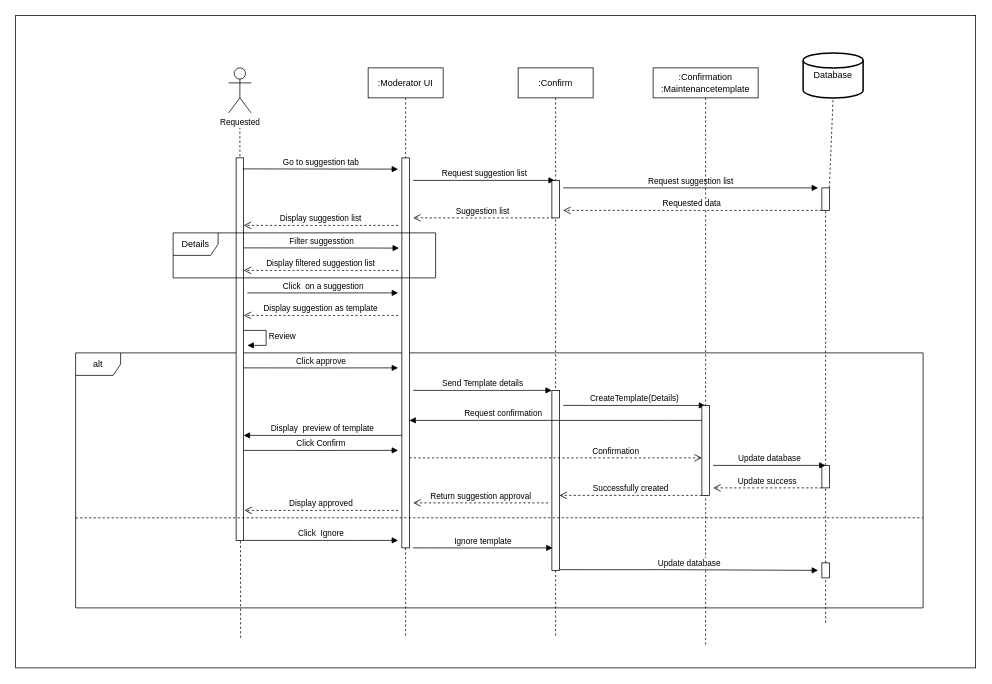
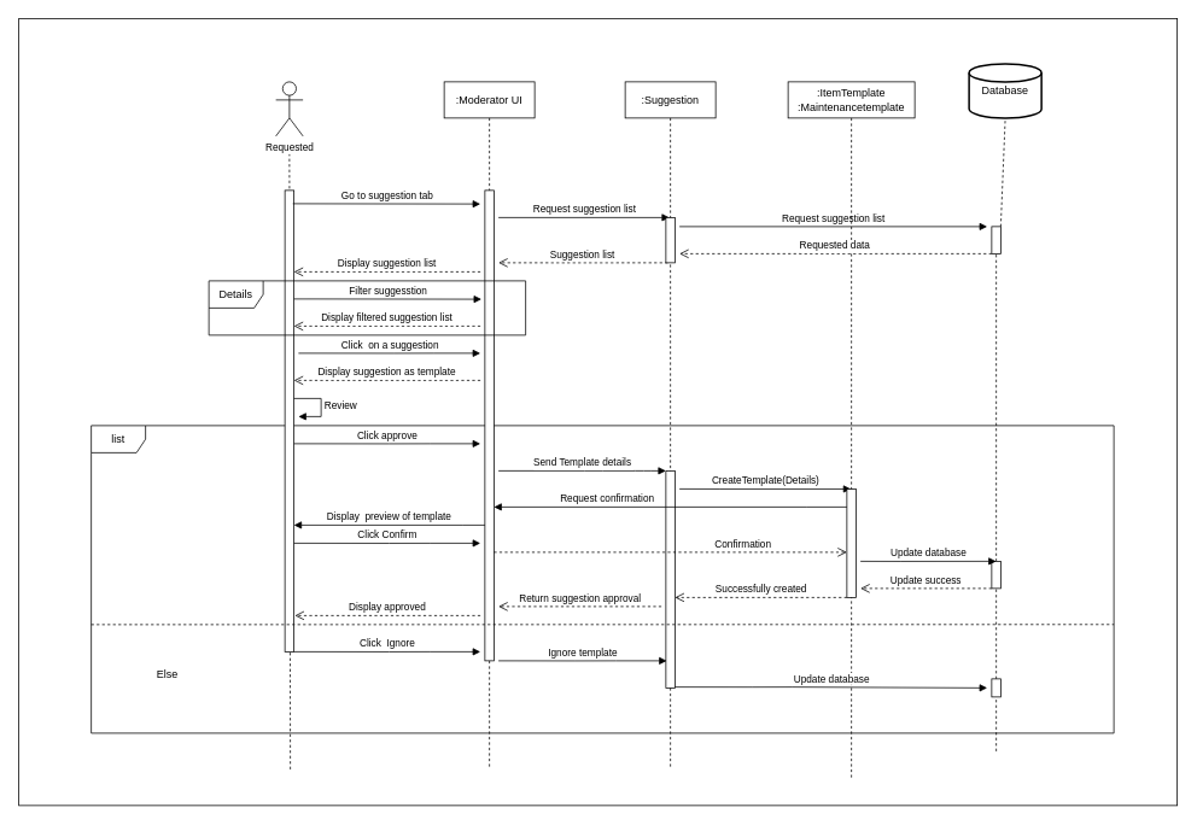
- <mxCell id="7" value=":Confirm" style="shape=umlLifeline;perimeter=lifelinePerimeter;container=1;collapsible=0;recursiveResize=0;rounded=0;shadow=0;strokeWidth=1;" vertex="1" parent="1"><mxGeometry x="690" y="90" width="100" height="760" as="geometry" /></mxCell>
+ <mxCell id="7" value=":Suggestion" style="shape=umlLifeline;perimeter=lifelinePerimeter;container=1;collapsible=0;recursiveResize=0;rounded=0;shadow=0;strokeWidth=1;" vertex="1" parent="1"><mxGeometry x="690" y="90" width="100" height="760" as="geometry" /></mxCell>
- <mxCell id="27" value="&lt;div&gt;:Confirmation&lt;/div&gt;&lt;div&gt;:Maintenancetemplate&lt;br&gt;&lt;/div&gt;" style="shape=umlLifeline;perimeter=lifelinePerimeter;whiteSpace=wrap;html=1;container=1;collapsible=0;recursiveResize=0;outlineConnect=0;" vertex="1" parent="1"><mxGeometry x="870" y="90" width="140" height="770" as="geometry" /></mxCell>
+ <mxCell id="27" value="&lt;div&gt;:ItemTemplate&lt;/div&gt;&lt;div&gt;:Maintenancetemplate&lt;br&gt;&lt;/div&gt;" style="shape=umlLifeline;perimeter=lifelinePerimeter;whiteSpace=wrap;html=1;container=1;collapsible=0;recursiveResize=0;outlineConnect=0;" vertex="1" parent="1"><mxGeometry x="870" y="90" width="140" height="770" as="geometry" /></mxCell>
- <mxCell id="2" value="alt" style="shape=umlFrame;whiteSpace=wrap;html=1;" vertex="1" parent="1"><mxGeometry x="100" y="470" width="1130" height="340" as="geometry" /></mxCell>
+ <mxCell id="2" value="list" style="shape=umlFrame;whiteSpace=wrap;html=1;" vertex="1" parent="1"><mxGeometry x="100" y="470" width="1130" height="340" as="geometry" /></mxCell>
+ <mxCell id="22" value="Else" style="text;html=1;align=center;verticalAlign=middle;resizable=0;points=[];autosize=1;strokeColor=none;fillColor=none;" vertex="1" parent="1"><mxGeometry x="159" y="730" width="50" height="30" as="geometry" /></mxCell>
